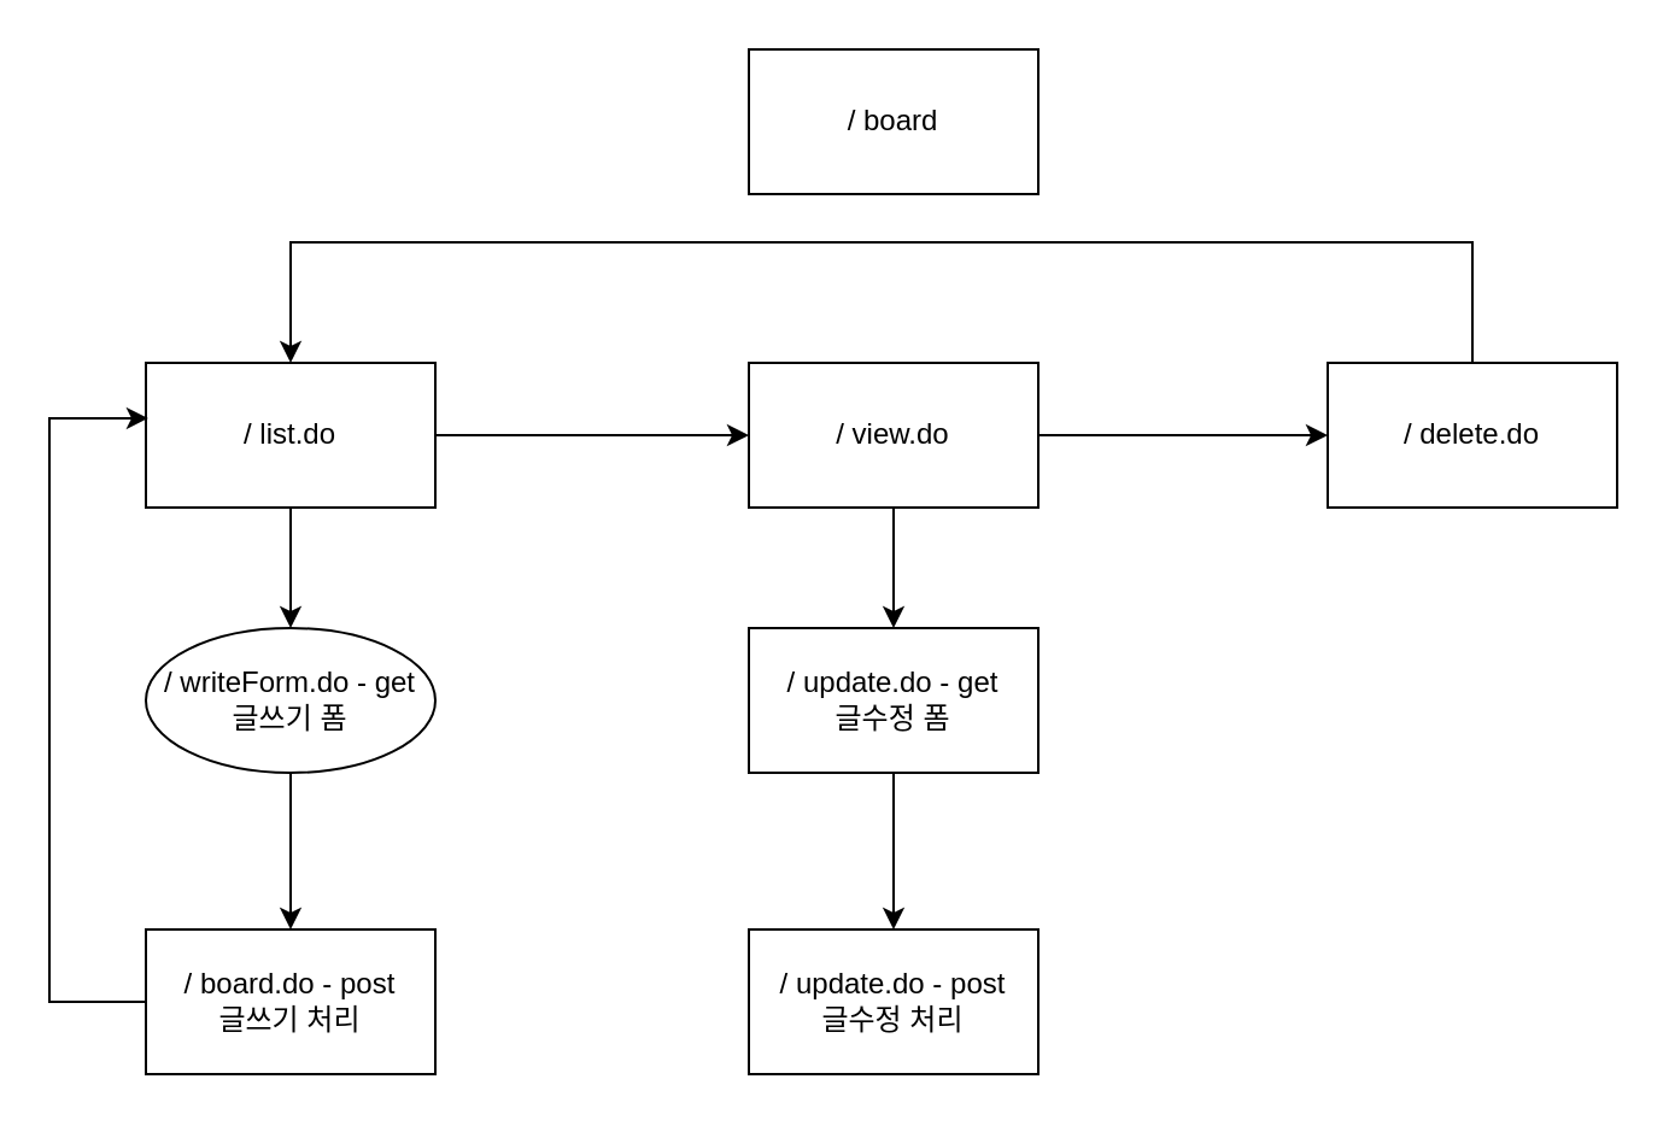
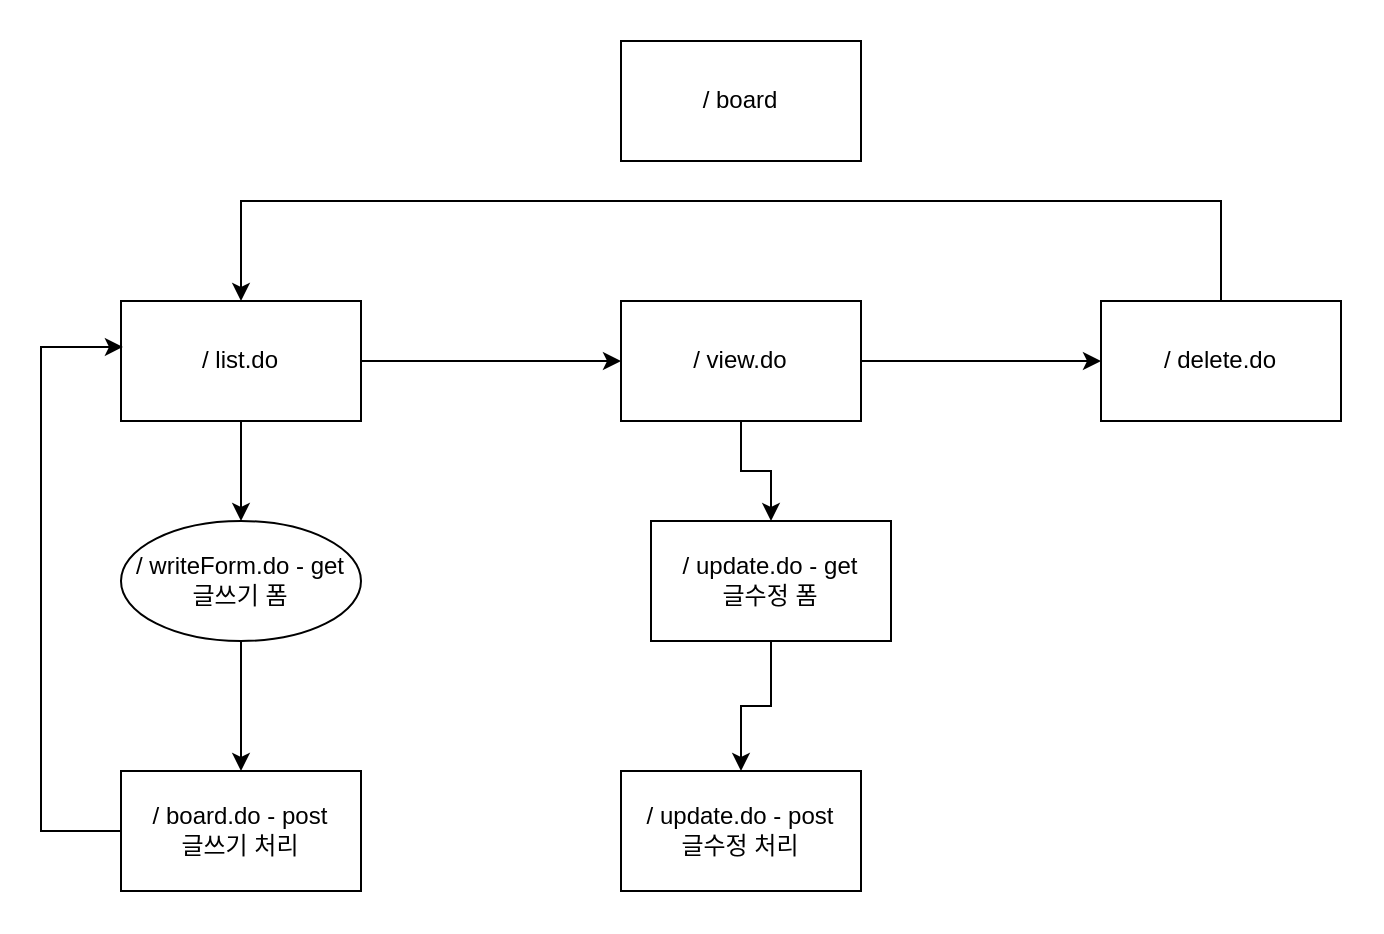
- <mxCell id="13" value="/ update.do - get&lt;br&gt;글수정 폼" style="rounded=0;whiteSpace=wrap;html=1;" vertex="1" parent="1"><mxGeometry x="310" y="260" width="120" height="60" as="geometry" /></mxCell>
+ <mxCell id="13" value="/ update.do - get&lt;br&gt;글수정 폼" style="rounded=0;whiteSpace=wrap;html=1;" vertex="1" parent="1"><mxGeometry x="325" y="260" width="120" height="60" as="geometry" /></mxCell>
